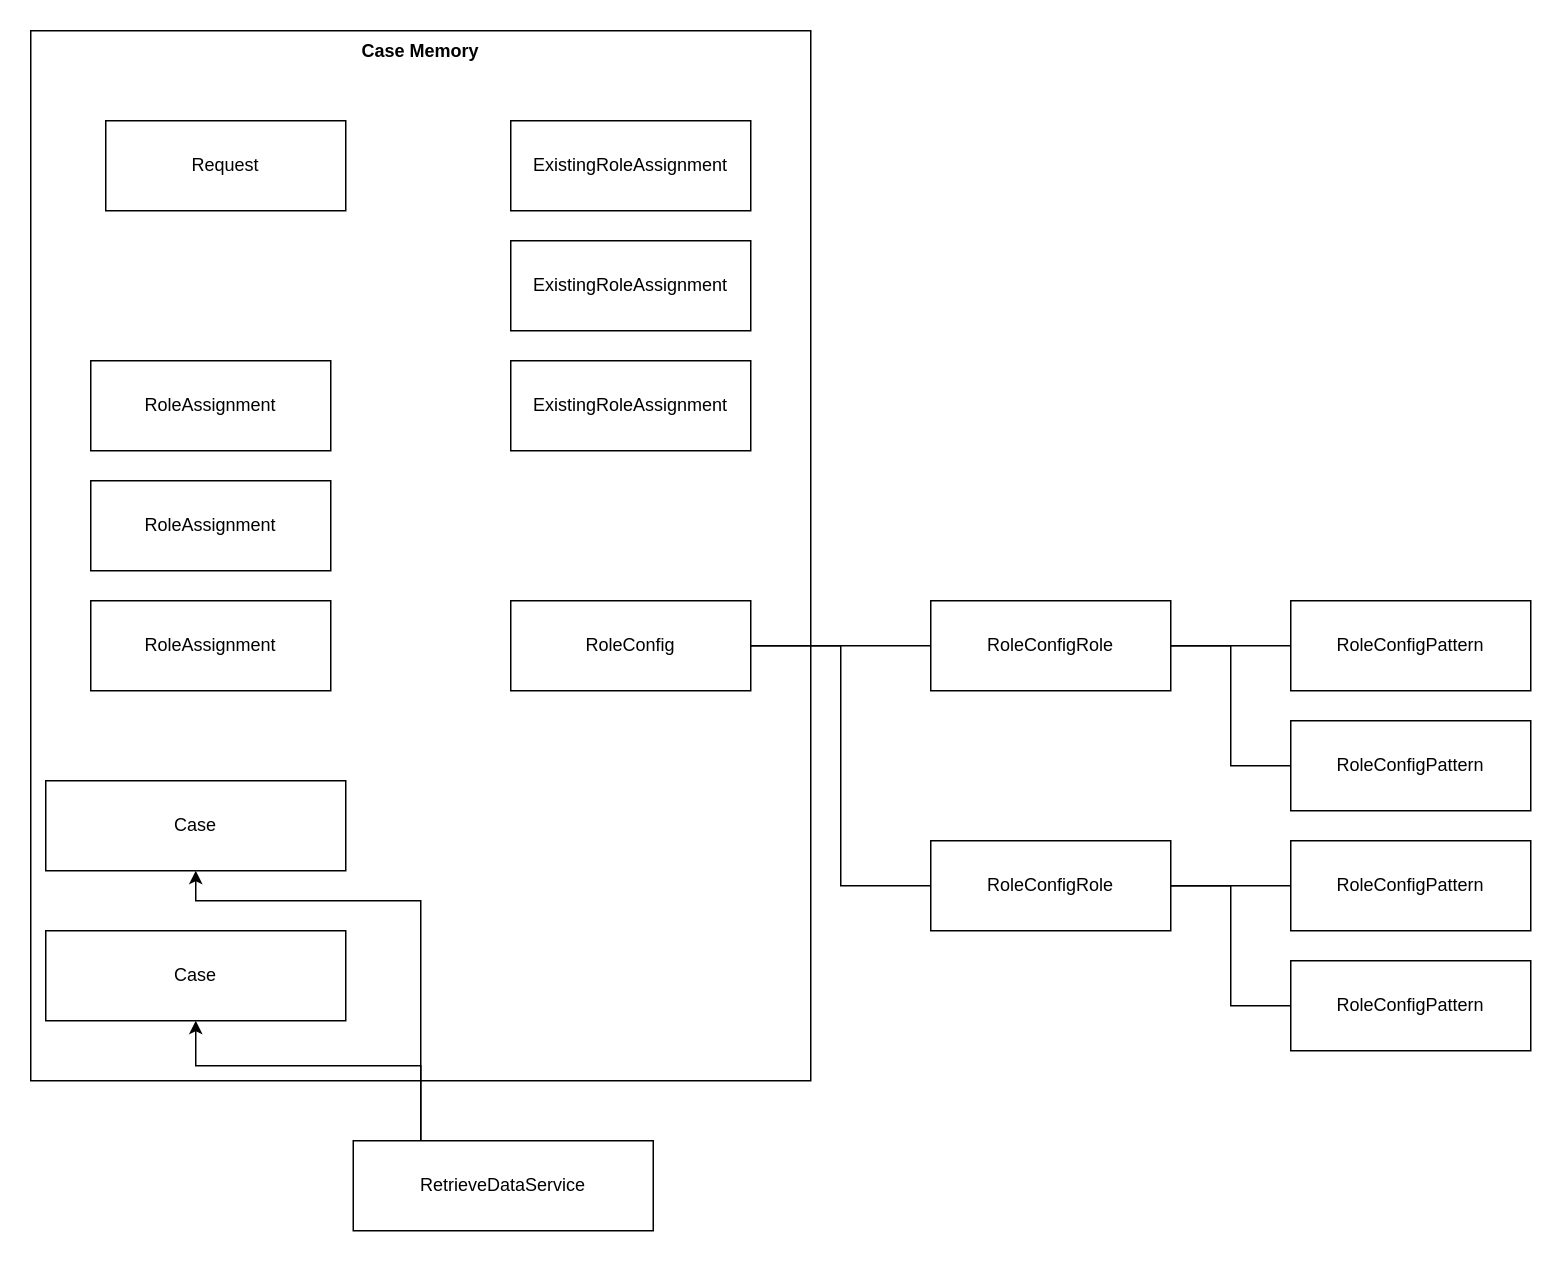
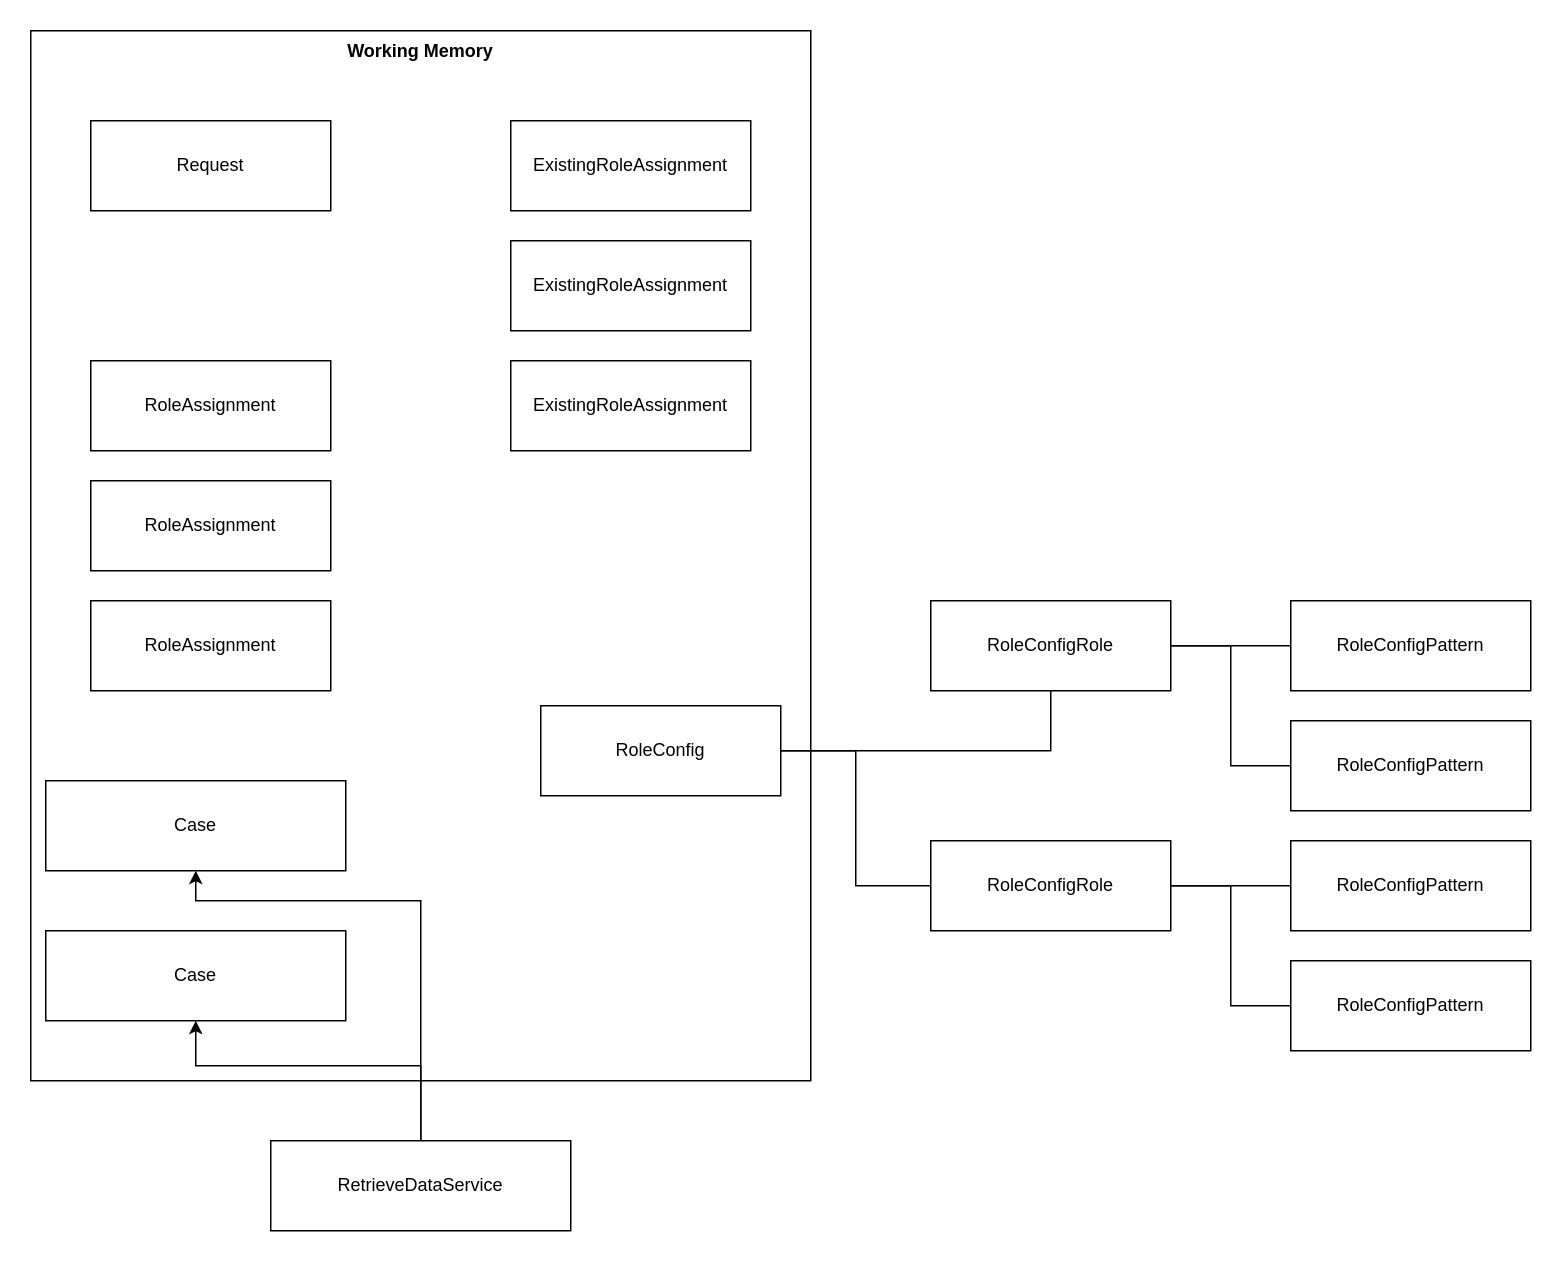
- <mxCell id="2" value="Case Memory" style="rounded=0;whiteSpace=wrap;html=1;verticalAlign=top;fontStyle=1" parent="1" vertex="1"><mxGeometry x="20" y="20" width="520" height="700" as="geometry" /></mxCell>
+ <mxCell id="2" value="Working Memory" style="rounded=0;whiteSpace=wrap;html=1;verticalAlign=top;fontStyle=1" parent="1" vertex="1"><mxGeometry x="20" y="20" width="520" height="700" as="geometry" /></mxCell>
- <mxCell id="3" value="Request" style="rounded=0;whiteSpace=wrap;html=1;" parent="1" vertex="1"><mxGeometry x="70" y="80" width="160" height="60" as="geometry" /></mxCell>
+ <mxCell id="3" value="Request" style="rounded=0;whiteSpace=wrap;html=1;" parent="1" vertex="1"><mxGeometry x="60" y="80" width="160" height="60" as="geometry" /></mxCell>
- <mxCell id="12" value="RoleConfig" style="rounded=0;whiteSpace=wrap;html=1;" parent="1" vertex="1"><mxGeometry x="340" y="400" width="160" height="60" as="geometry" /></mxCell>
+ <mxCell id="12" value="RoleConfig" style="rounded=0;whiteSpace=wrap;html=1;" parent="1" vertex="1"><mxGeometry x="360" y="470" width="160" height="60" as="geometry" /></mxCell>
- <mxCell id="25" value="RetrieveDataService" style="rounded=0;whiteSpace=wrap;html=1;" parent="1" vertex="1"><mxGeometry x="235" y="760" width="200" height="60" as="geometry" /></mxCell>
+ <mxCell id="25" value="RetrieveDataService" style="rounded=0;whiteSpace=wrap;html=1;" parent="1" vertex="1"><mxGeometry x="180" y="760" width="200" height="60" as="geometry" /></mxCell>
